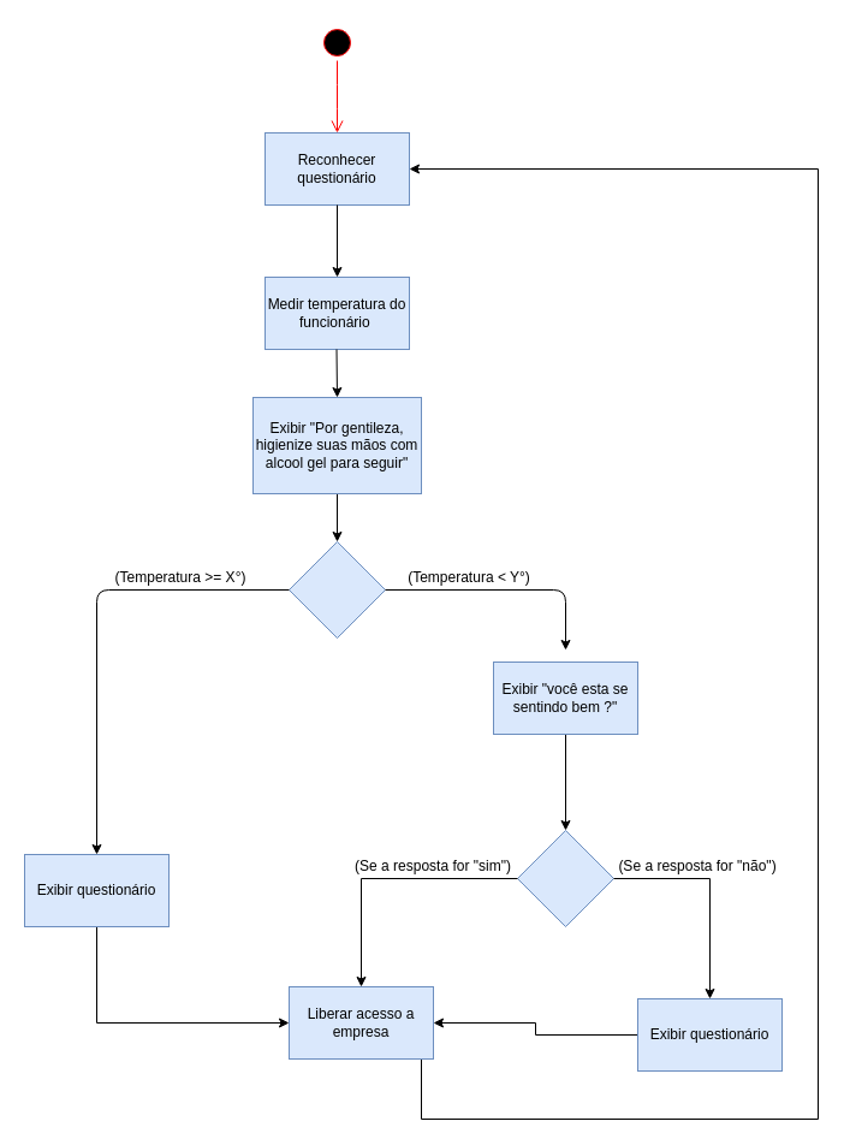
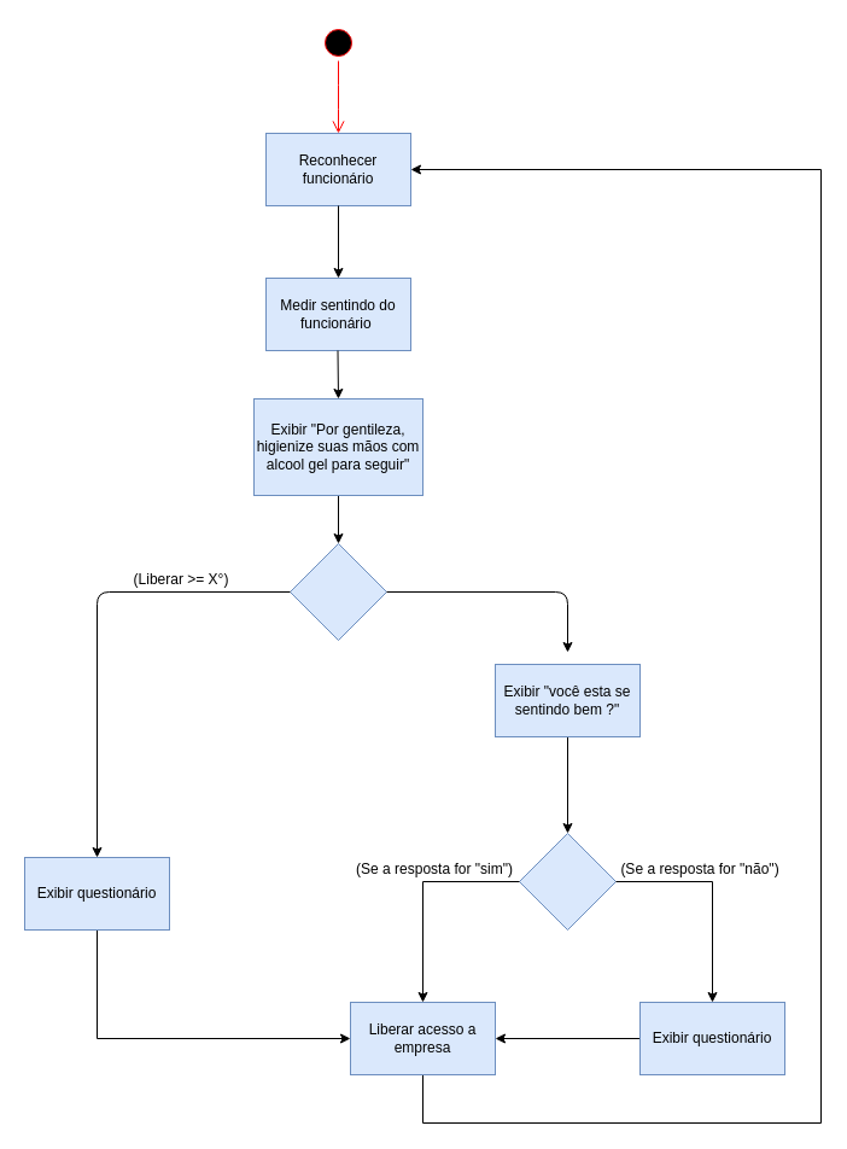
- <mxCell id="2" value="Reconhecer questionário" style="rounded=0;whiteSpace=wrap;html=1;fillColor=#dae8fc;strokeColor=#6c8ebf;labelBackgroundColor=none;labelBorderColor=none;" vertex="1" parent="1"><mxGeometry x="220" y="110" width="120" height="60" as="geometry" /></mxCell>
+ <mxCell id="2" value="Reconhecer funcionário" style="rounded=0;whiteSpace=wrap;html=1;fillColor=#dae8fc;strokeColor=#6c8ebf;labelBackgroundColor=none;labelBorderColor=none;" vertex="1" parent="1"><mxGeometry x="220" y="110" width="120" height="60" as="geometry" /></mxCell>
- <mxCell id="6" value="Medir temperatura do funcionário&amp;nbsp;" style="rounded=0;whiteSpace=wrap;html=1;fillColor=#dae8fc;strokeColor=#6c8ebf;" vertex="1" parent="1"><mxGeometry x="220" y="230" width="120" height="60" as="geometry" /></mxCell>
+ <mxCell id="6" value="Medir sentindo do funcionário&amp;nbsp;" style="rounded=0;whiteSpace=wrap;html=1;fillColor=#dae8fc;strokeColor=#6c8ebf;" vertex="1" parent="1"><mxGeometry x="220" y="230" width="120" height="60" as="geometry" /></mxCell>
- <mxCell id="12" value="(Temperatura &amp;gt;= X°)" style="text;html=1;strokeColor=none;fillColor=none;align=center;verticalAlign=middle;whiteSpace=wrap;rounded=0;" vertex="1" parent="1"><mxGeometry x="80" y="470" width="140" height="20" as="geometry" /></mxCell>
+ <mxCell id="12" value="(Liberar &amp;gt;= X°)" style="text;html=1;strokeColor=none;fillColor=none;align=center;verticalAlign=middle;whiteSpace=wrap;rounded=0;" vertex="1" parent="1"><mxGeometry x="80" y="470" width="140" height="20" as="geometry" /></mxCell>
- <mxCell id="13" value="(Temperatura &amp;lt; Y°)" style="text;html=1;strokeColor=none;fillColor=none;align=center;verticalAlign=middle;whiteSpace=wrap;rounded=0;" vertex="1" parent="1"><mxGeometry x="320" y="470" width="140" height="20" as="geometry" /></mxCell>
- <mxCell id="19" value="Liberar acesso a empresa" style="rounded=0;whiteSpace=wrap;html=1;fillColor=#dae8fc;strokeColor=#6c8ebf;" vertex="1" parent="1"><mxGeometry x="240" y="820" width="120" height="60" as="geometry" /></mxCell>
+ <mxCell id="19" value="Liberar acesso a empresa" style="rounded=0;whiteSpace=wrap;html=1;fillColor=#dae8fc;strokeColor=#6c8ebf;" vertex="1" parent="1"><mxGeometry x="290" y="830" width="120" height="60" as="geometry" /></mxCell>
